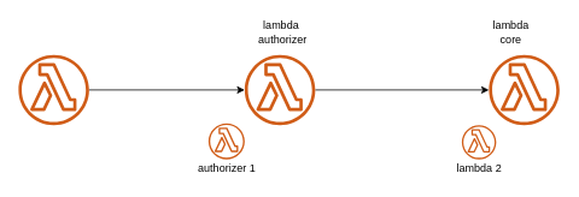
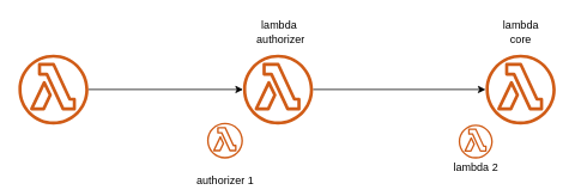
- <mxCell id="12" value="lambda &lt;br&gt;core" style="text;html=1;align=center;verticalAlign=middle;resizable=0;points=[];autosize=1;" vertex="1" parent="1"><mxGeometry x="539" y="20" width="50" height="30" as="geometry" /></mxCell>
+ <mxCell id="12" value="lambda &lt;br&gt;core" style="text;html=1;align=center;verticalAlign=middle;resizable=0;points=[];autosize=1;" vertex="1" parent="1"><mxGeometry x="554" y="20" width="50" height="30" as="geometry" /></mxCell>
- <mxCell id="10" value="authorizer 1" style="text;html=1;align=center;verticalAlign=middle;resizable=0;points=[];autosize=1;" vertex="1" parent="1"><mxGeometry x="210" y="176" width="80" height="20" as="geometry" /></mxCell>
+ <mxCell id="10" value="authorizer 1" style="text;html=1;align=center;verticalAlign=middle;resizable=0;points=[];autosize=1;" vertex="1" parent="1"><mxGeometry x="210" y="191" width="80" height="20" as="geometry" /></mxCell>
